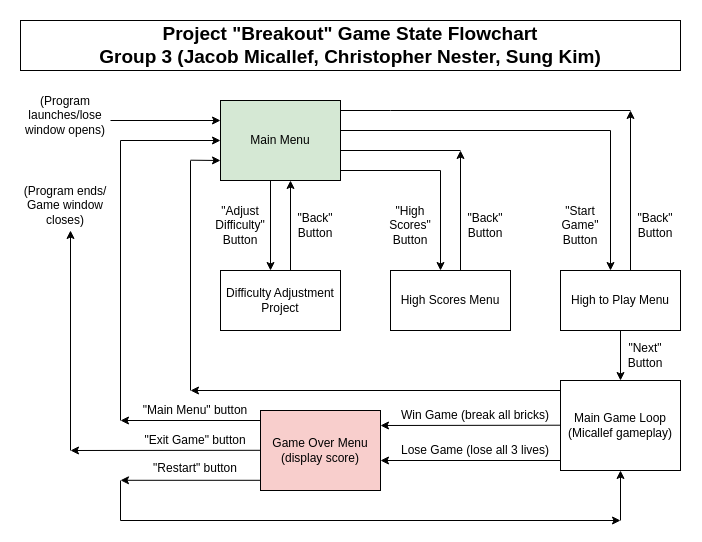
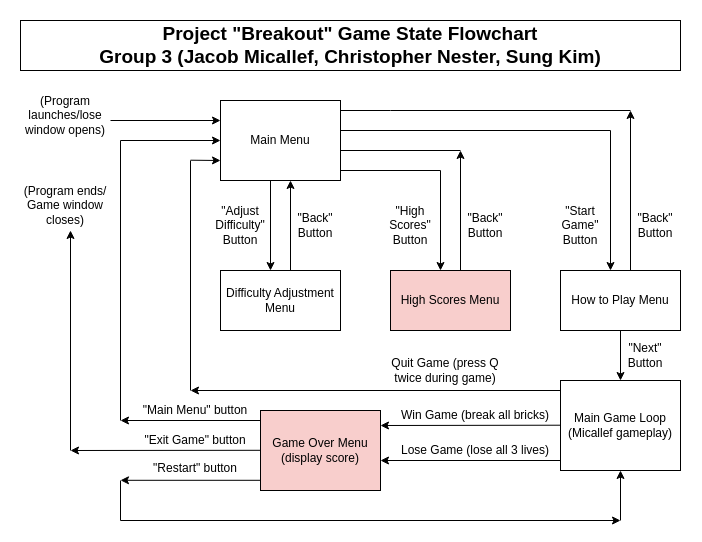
- <mxCell id="3" value="Main Menu" style="rounded=0;whiteSpace=wrap;html=1;fillColor=#d5e8d4;" vertex="1" parent="1"><mxGeometry x="220" y="100" width="120" height="80" as="geometry" /></mxCell>
+ <mxCell id="3" value="Main Menu" style="rounded=0;whiteSpace=wrap;html=1;" vertex="1" parent="1"><mxGeometry x="220" y="100" width="120" height="80" as="geometry" /></mxCell>
- <mxCell id="2" value="Difficulty Adjustment Project" style="rounded=0;whiteSpace=wrap;html=1;" vertex="1" parent="1"><mxGeometry x="220" y="270" width="120" height="60" as="geometry" /></mxCell>
+ <mxCell id="2" value="Difficulty Adjustment Menu" style="rounded=0;whiteSpace=wrap;html=1;" vertex="1" parent="1"><mxGeometry x="220" y="270" width="120" height="60" as="geometry" /></mxCell>
- <mxCell id="12" value="High Scores Menu" style="rounded=0;whiteSpace=wrap;html=1;" vertex="1" parent="1"><mxGeometry x="390" y="270" width="120" height="60" as="geometry" /></mxCell>
+ <mxCell id="12" value="High Scores Menu" style="rounded=0;whiteSpace=wrap;html=1;fillColor=#f8cecc;" vertex="1" parent="1"><mxGeometry x="390" y="270" width="120" height="60" as="geometry" /></mxCell>
- <mxCell id="17" value="High to Play Menu" style="rounded=0;whiteSpace=wrap;html=1;" vertex="1" parent="1"><mxGeometry x="560" y="270" width="120" height="60" as="geometry" /></mxCell>
+ <mxCell id="17" value="How to Play Menu" style="rounded=0;whiteSpace=wrap;html=1;" vertex="1" parent="1"><mxGeometry x="560" y="270" width="120" height="60" as="geometry" /></mxCell>
+ <mxCell id="29" value="Quit Game (press Q twice during game)" style="text;html=1;align=center;verticalAlign=middle;whiteSpace=wrap;rounded=0;" vertex="1" parent="1"><mxGeometry x="390" y="360" width="110" height="20" as="geometry" /></mxCell>
